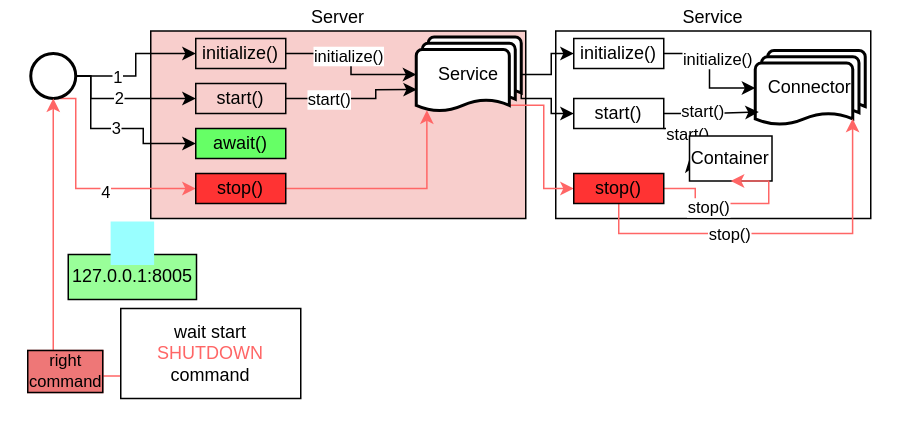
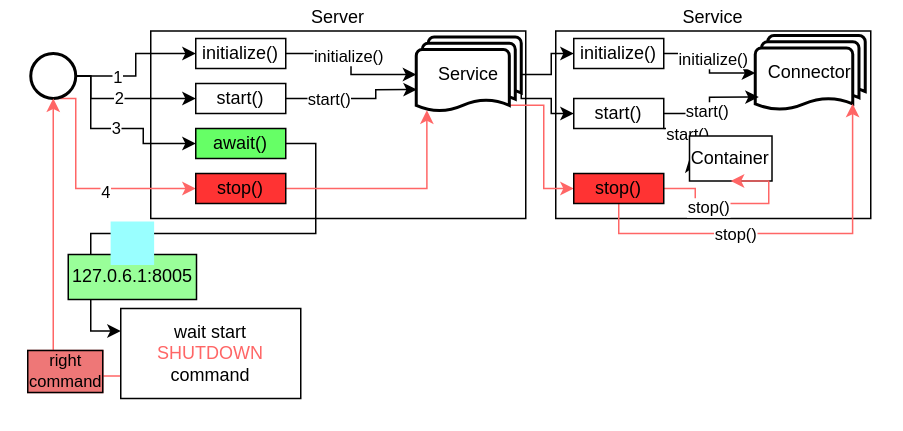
- <mxCell id="36" value="Connector" style="strokeWidth=2;html=1;shape=mxgraph.flowchart.multi-document;whiteSpace=wrap;" vertex="1" parent="1"><mxGeometry x="503" y="33" width="73.33" height="50" as="geometry" /></mxCell>
+ <mxCell id="36" value="Connector" style="strokeWidth=2;html=1;shape=mxgraph.flowchart.multi-document;whiteSpace=wrap;" vertex="1" parent="1"><mxGeometry x="503" y="23" width="73.33" height="50" as="geometry" /></mxCell>
- <mxCell id="3" value="Server" style="rounded=0;whiteSpace=wrap;html=1;labelPosition=center;verticalLabelPosition=top;align=center;verticalAlign=bottom;fillColor=#f8cecc;" vertex="1" parent="1"><mxGeometry x="100" y="20" width="250" height="125" as="geometry" /></mxCell>
+ <mxCell id="3" value="Server" style="rounded=0;whiteSpace=wrap;html=1;labelPosition=center;verticalLabelPosition=top;align=center;verticalAlign=bottom;" vertex="1" parent="1"><mxGeometry x="100" y="20" width="250" height="125" as="geometry" /></mxCell>
+ <mxCell id="19" style="edgeStyle=orthogonalEdgeStyle;rounded=0;orthogonalLoop=1;jettySize=auto;html=1;exitX=1;exitY=0.5;exitDx=0;exitDy=0;entryX=0;entryY=0.25;entryDx=0;entryDy=0;" edge="1" parent="1" source="20" target="29"><mxGeometry relative="1" as="geometry"><mxPoint x="460" y="95.207" as="targetPoint" /></mxGeometry></mxCell>
- <mxCell id="31" value="127.0.0.1:8005" style="text;html=1;strokeColor=default;fillColor=#99FF99;align=center;verticalAlign=middle;whiteSpace=wrap;rounded=0;" vertex="1" parent="30"><mxGeometry y="22" width="85.5" height="30" as="geometry" /></mxCell>
+ <mxCell id="31" value="127.0.6.1:8005" style="text;html=1;strokeColor=default;fillColor=#99FF99;align=center;verticalAlign=middle;whiteSpace=wrap;rounded=0;" vertex="1" parent="30"><mxGeometry y="22" width="85.5" height="30" as="geometry" /></mxCell>
